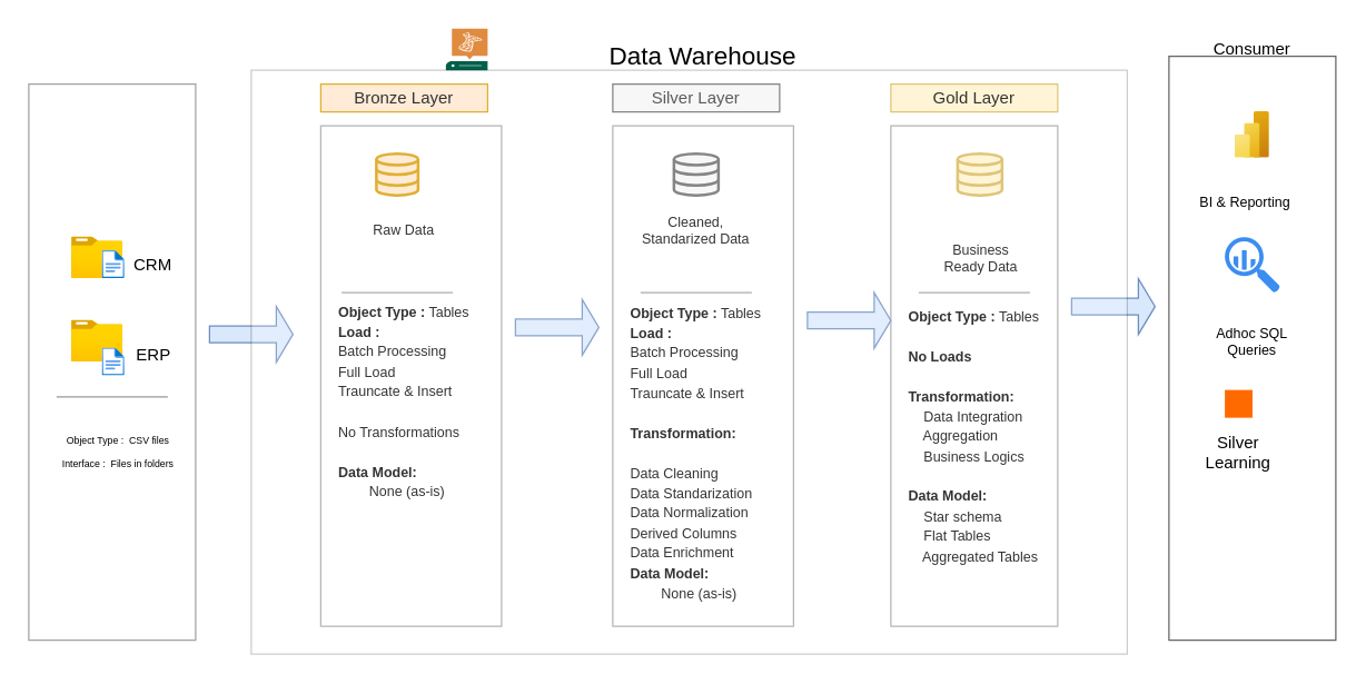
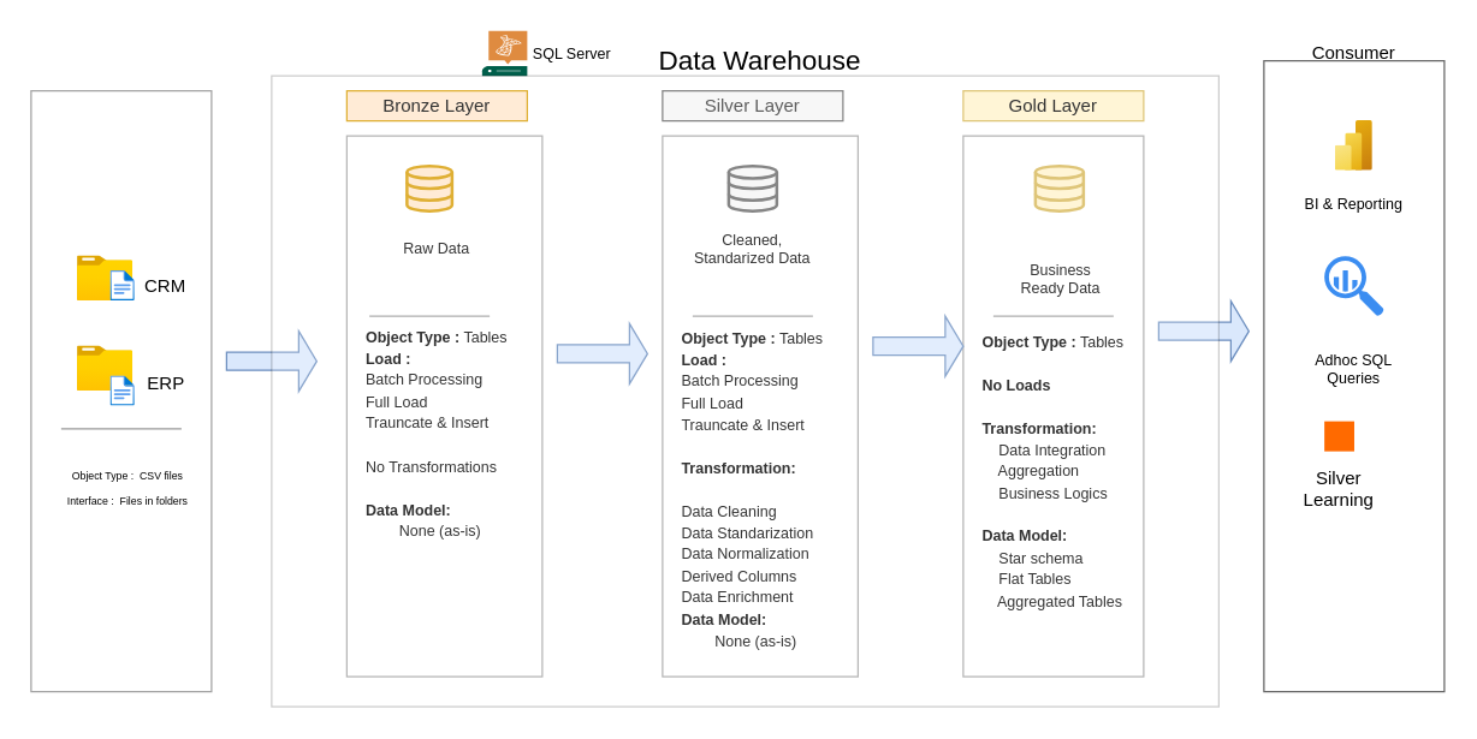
+ <mxCell id="28" value="&lt;font style=&quot;font-size: 10px;&quot;&gt;SQL Server&lt;/font&gt;" style="text;html=1;align=center;verticalAlign=middle;whiteSpace=wrap;rounded=0;" vertex="1" parent="1"><mxGeometry x="350" y="20" width="60" height="30" as="geometry" /></mxCell>
- <mxCell id="15" value="BI &amp;amp; Reporting" style="text;html=1;align=center;verticalAlign=middle;whiteSpace=wrap;rounded=0;fontSize=10;" parent="1" vertex="1"><mxGeometry x="855" y="130" width="80" height="30" as="geometry" /></mxCell>
+ <mxCell id="15" value="BI &amp;amp; Reporting" style="text;html=1;align=center;verticalAlign=middle;whiteSpace=wrap;rounded=0;fontSize=10;" parent="1" vertex="1"><mxGeometry x="860" y="120" width="80" height="30" as="geometry" /></mxCell>
